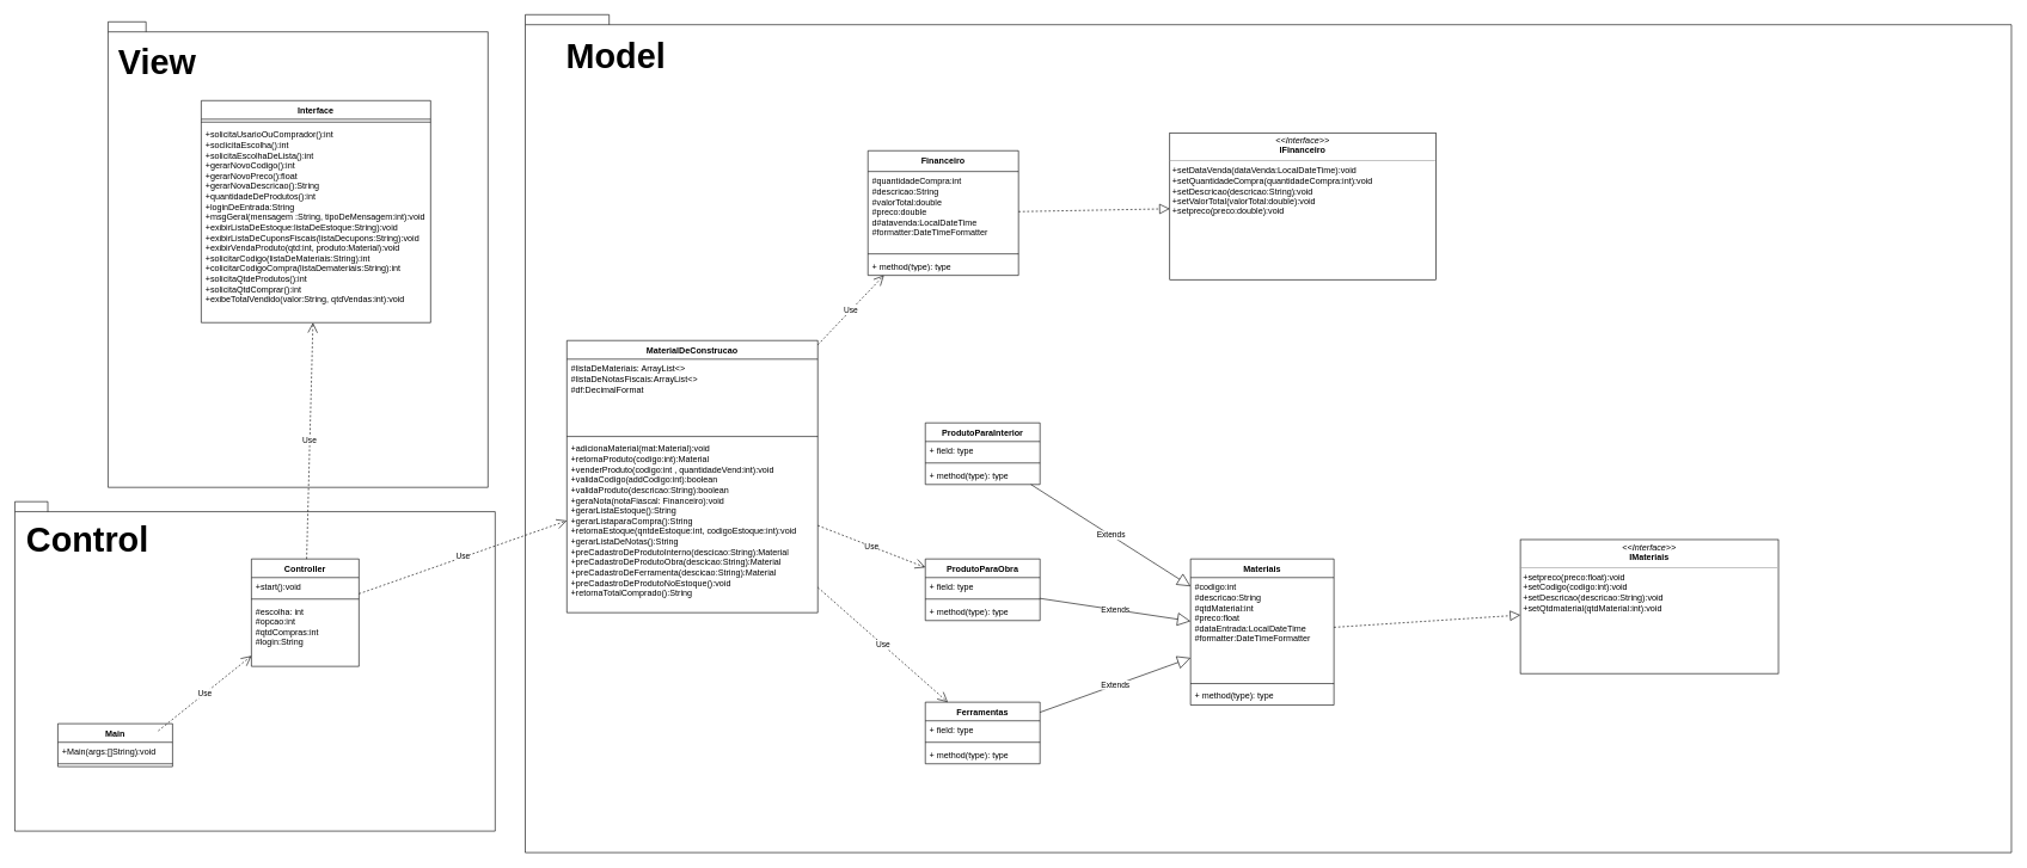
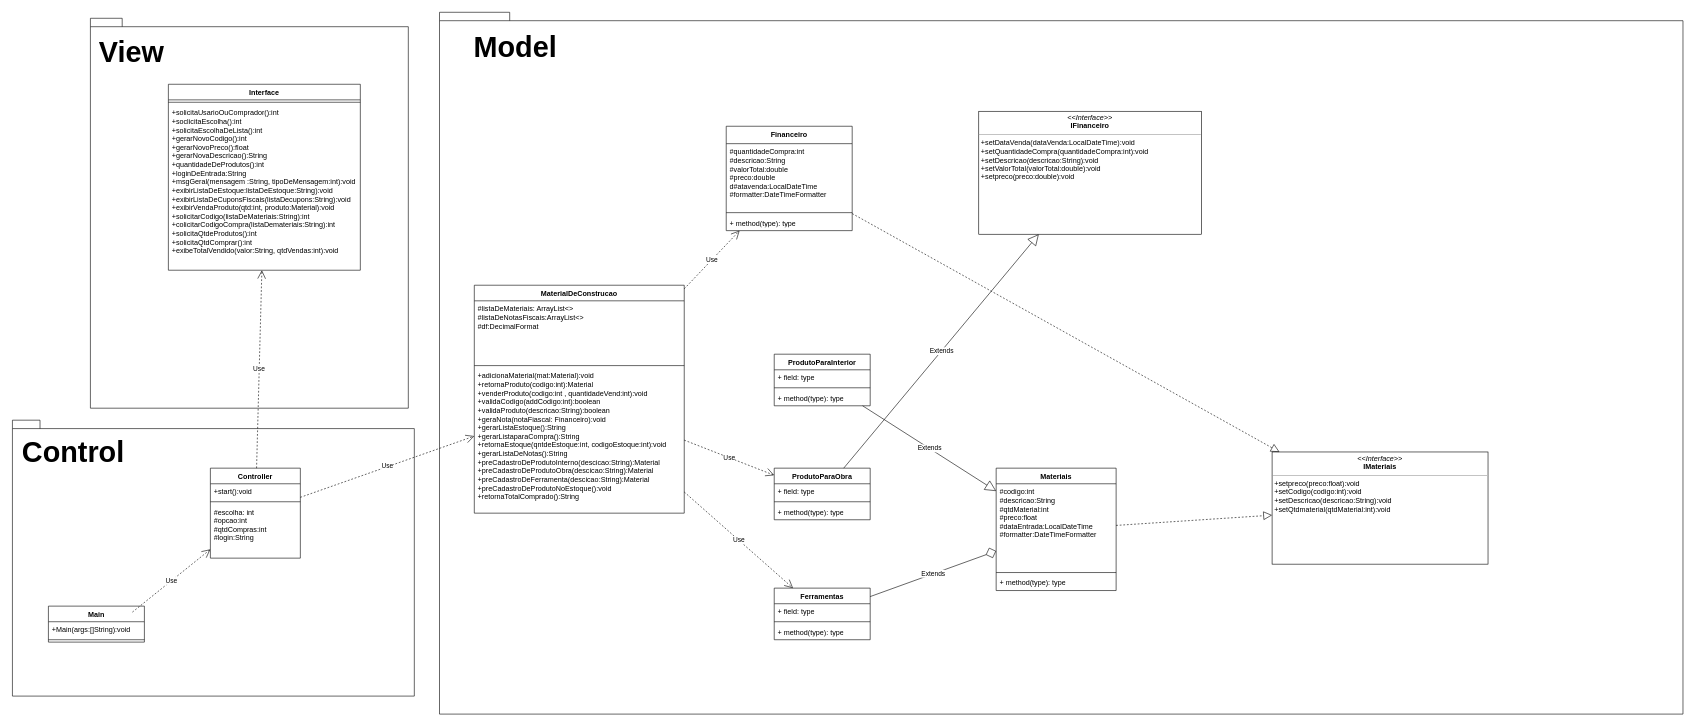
- <mxCell id="55" value="" style="endArrow=block;dashed=1;endFill=0;endSize=12;html=1;rounded=0;" parent="19" source="44" target="48" edge="1"><mxGeometry width="160" relative="1" as="geometry"><mxPoint x="768" y="260" as="sourcePoint" /><mxPoint x="928" y="260" as="targetPoint" /></mxGeometry></mxCell>
+ <mxCell id="55" value="" style="endArrow=block;dashed=1;endFill=0;endSize=12;html=1;rounded=0;" parent="19" source="44" target="30" edge="1"><mxGeometry width="160" relative="1" as="geometry"><mxPoint x="768" y="260" as="sourcePoint" /><mxPoint x="928" y="260" as="targetPoint" /></mxGeometry></mxCell>
- <mxCell id="53" value="Extends" style="endArrow=block;endSize=16;endFill=0;html=1;rounded=0;" parent="19" source="36" target="26" edge="1"><mxGeometry width="160" relative="1" as="geometry"><mxPoint x="798" y="830" as="sourcePoint" /><mxPoint x="958" y="830" as="targetPoint" /></mxGeometry></mxCell>
+ <mxCell id="53" value="Extends" style="endArrow=block;endSize=16;endFill=0;html=1;rounded=0;" parent="19" source="36" target="48" edge="1"><mxGeometry width="160" relative="1" as="geometry"><mxPoint x="798" y="830" as="sourcePoint" /><mxPoint x="958" y="830" as="targetPoint" /></mxGeometry></mxCell>
- <mxCell id="54" value="Extends" style="endArrow=block;endSize=16;endFill=0;html=1;rounded=0;" parent="19" source="40" target="26" edge="1"><mxGeometry width="160" relative="1" as="geometry"><mxPoint x="798" y="950" as="sourcePoint" /><mxPoint x="958" y="950" as="targetPoint" /></mxGeometry></mxCell>
+ <mxCell id="54" value="Extends" style="endArrow=diamond;endSize=16;endFill=0;html=1;rounded=0;" parent="19" source="40" target="26" edge="1"><mxGeometry width="160" relative="1" as="geometry"><mxPoint x="798" y="950" as="sourcePoint" /><mxPoint x="958" y="950" as="targetPoint" /></mxGeometry></mxCell>
